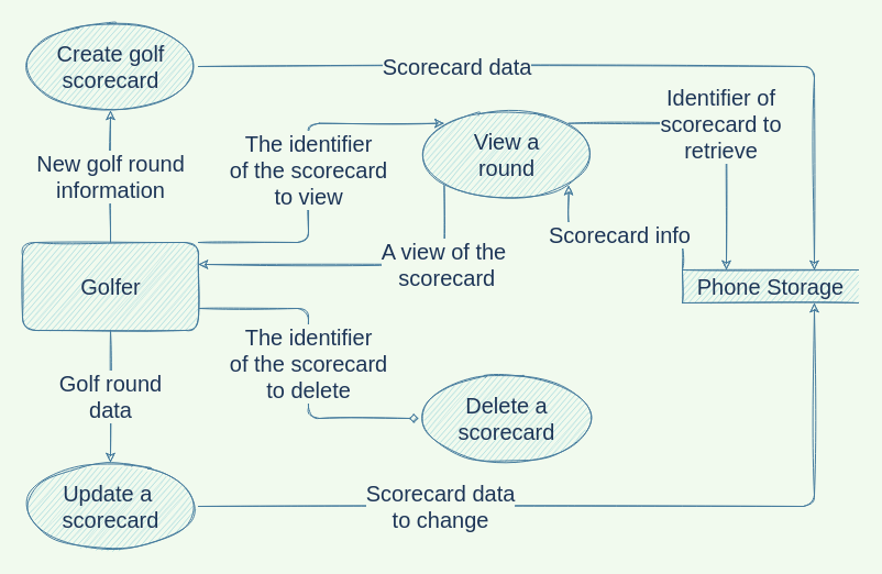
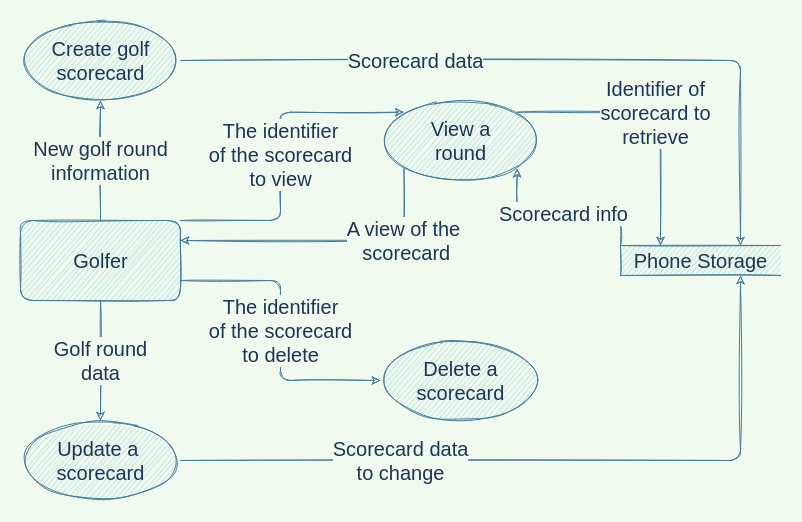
- <mxCell id="4" value="The identifier&lt;br&gt;of the scorecard&lt;br&gt;to delete" style="edgeStyle=orthogonalEdgeStyle;rounded=1;orthogonalLoop=1;jettySize=auto;html=1;entryX=0;entryY=0.5;entryDx=0;entryDy=0;fontSize=20;exitX=1;exitY=0.75;exitDx=0;exitDy=0;labelBackgroundColor=#F1FAEE;strokeColor=#457B9D;fontColor=#1D3557;sketch=1;endArrow=diamond;" edge="1" parent="1" source="6" target="16"><mxGeometry relative="1" as="geometry" /></mxCell>
+ <mxCell id="4" value="The identifier&lt;br&gt;of the scorecard&lt;br&gt;to delete" style="edgeStyle=orthogonalEdgeStyle;rounded=1;orthogonalLoop=1;jettySize=auto;html=1;entryX=0;entryY=0.5;entryDx=0;entryDy=0;fontSize=20;exitX=1;exitY=0.75;exitDx=0;exitDy=0;labelBackgroundColor=#F1FAEE;strokeColor=#457B9D;fontColor=#1D3557;sketch=1;" edge="1" parent="1" source="6" target="16"><mxGeometry relative="1" as="geometry" /></mxCell>
